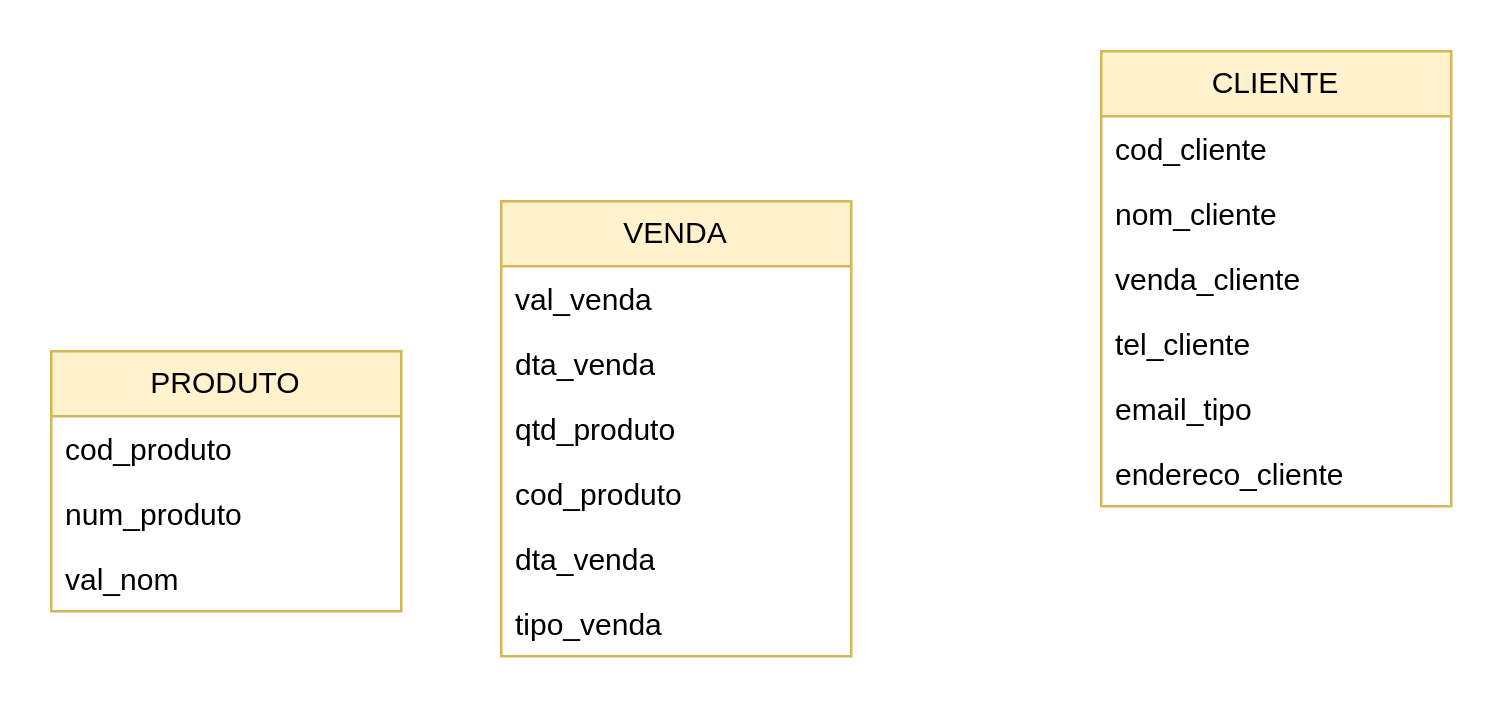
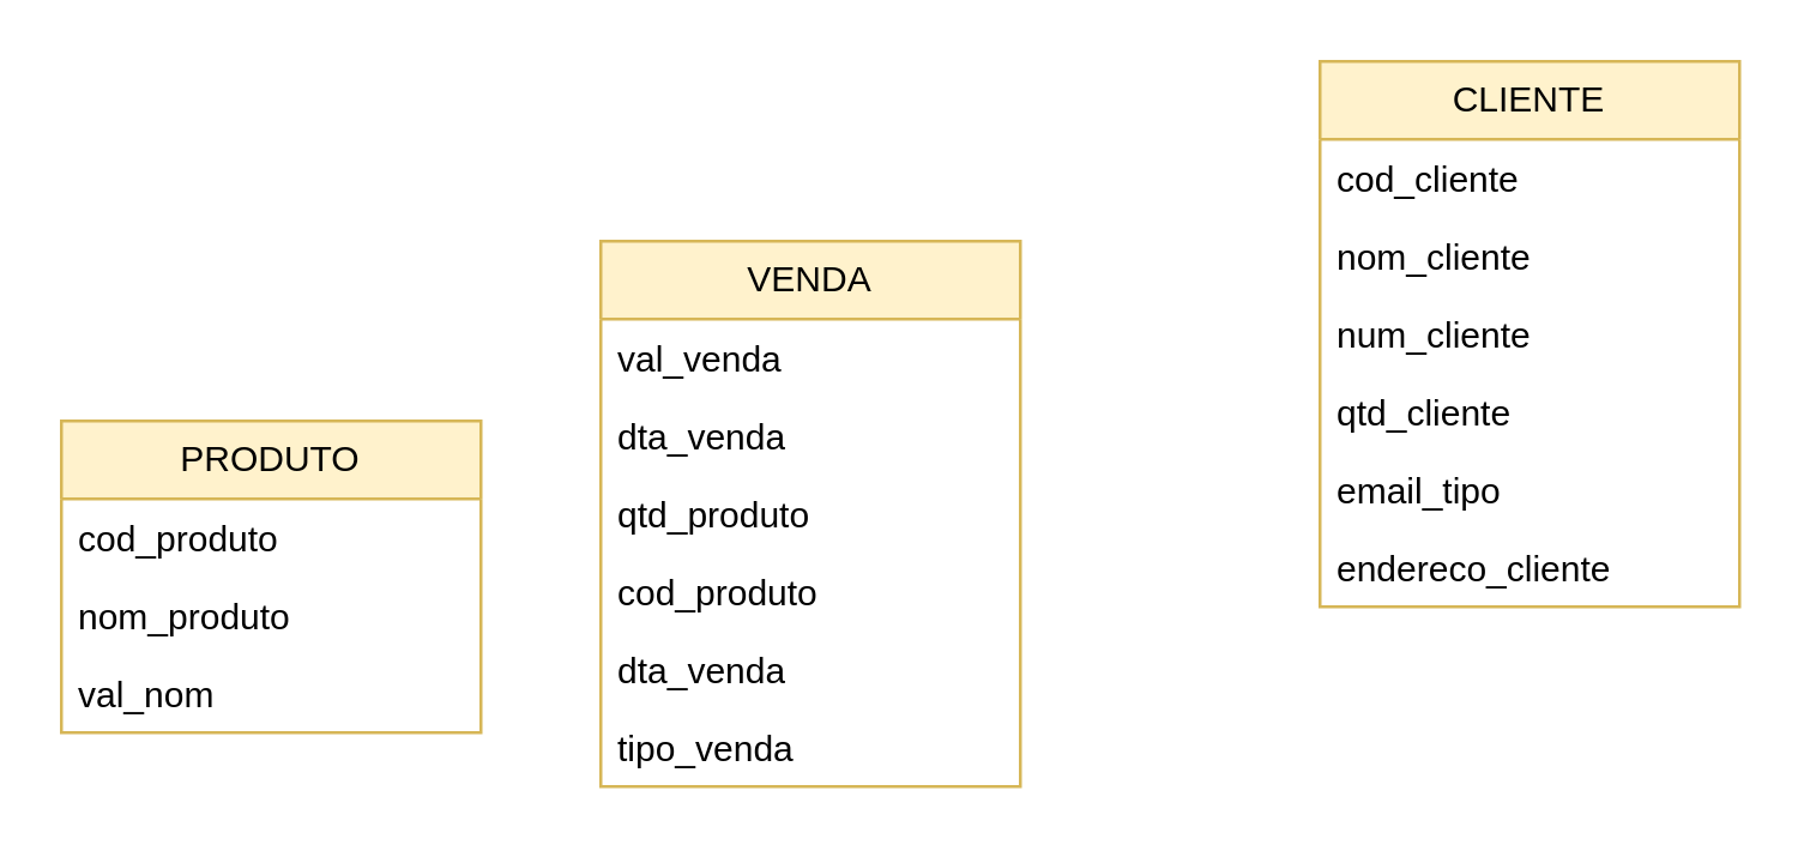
- <mxCell id="5" value="venda_cliente" style="text;strokeColor=none;fillColor=none;align=left;verticalAlign=top;spacingLeft=4;spacingRight=4;overflow=hidden;rotatable=0;points=[[0,0.5],[1,0.5]];portConstraint=eastwest;whiteSpace=wrap;html=1;" vertex="1" parent="2"><mxGeometry y="78" width="140" height="26" as="geometry" /></mxCell>
+ <mxCell id="5" value="num_cliente" style="text;strokeColor=none;fillColor=none;align=left;verticalAlign=top;spacingLeft=4;spacingRight=4;overflow=hidden;rotatable=0;points=[[0,0.5],[1,0.5]];portConstraint=eastwest;whiteSpace=wrap;html=1;" vertex="1" parent="2"><mxGeometry y="78" width="140" height="26" as="geometry" /></mxCell>
- <mxCell id="6" value="tel_cliente" style="text;strokeColor=none;fillColor=none;align=left;verticalAlign=top;spacingLeft=4;spacingRight=4;overflow=hidden;rotatable=0;points=[[0,0.5],[1,0.5]];portConstraint=eastwest;whiteSpace=wrap;html=1;" vertex="1" parent="2"><mxGeometry y="104" width="140" height="26" as="geometry" /></mxCell>
+ <mxCell id="6" value="qtd_cliente" style="text;strokeColor=none;fillColor=none;align=left;verticalAlign=top;spacingLeft=4;spacingRight=4;overflow=hidden;rotatable=0;points=[[0,0.5],[1,0.5]];portConstraint=eastwest;whiteSpace=wrap;html=1;" vertex="1" parent="2"><mxGeometry y="104" width="140" height="26" as="geometry" /></mxCell>
- <mxCell id="11" value="num_produto" style="text;strokeColor=none;fillColor=none;align=left;verticalAlign=top;spacingLeft=4;spacingRight=4;overflow=hidden;rotatable=0;points=[[0,0.5],[1,0.5]];portConstraint=eastwest;whiteSpace=wrap;html=1;" vertex="1" parent="9"><mxGeometry y="52" width="140" height="26" as="geometry" /></mxCell>
+ <mxCell id="11" value="nom_produto" style="text;strokeColor=none;fillColor=none;align=left;verticalAlign=top;spacingLeft=4;spacingRight=4;overflow=hidden;rotatable=0;points=[[0,0.5],[1,0.5]];portConstraint=eastwest;whiteSpace=wrap;html=1;" vertex="1" parent="9"><mxGeometry y="52" width="140" height="26" as="geometry" /></mxCell>
